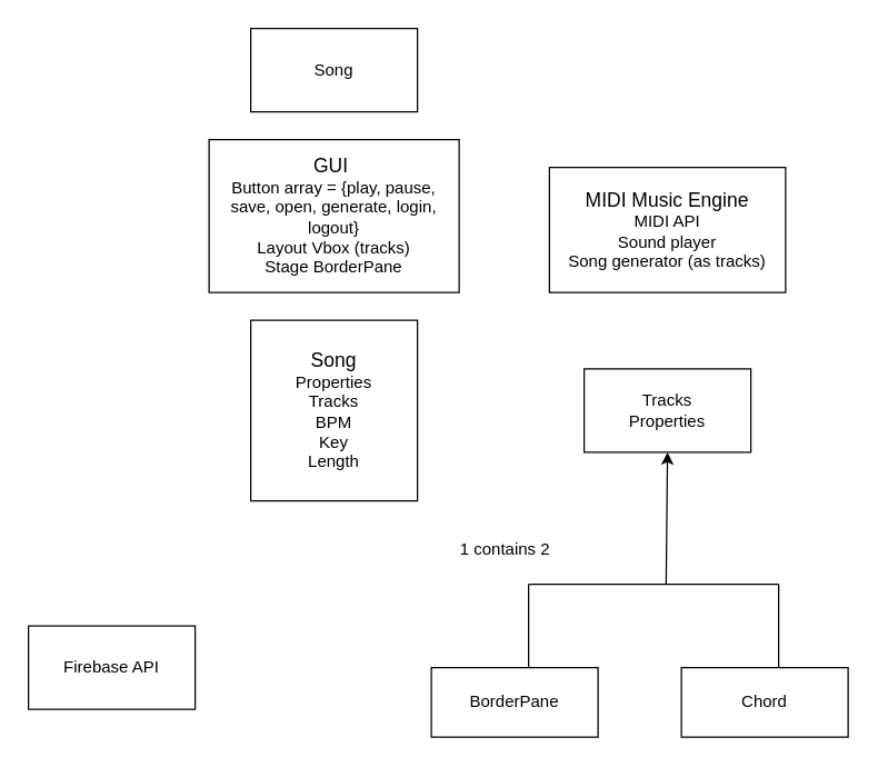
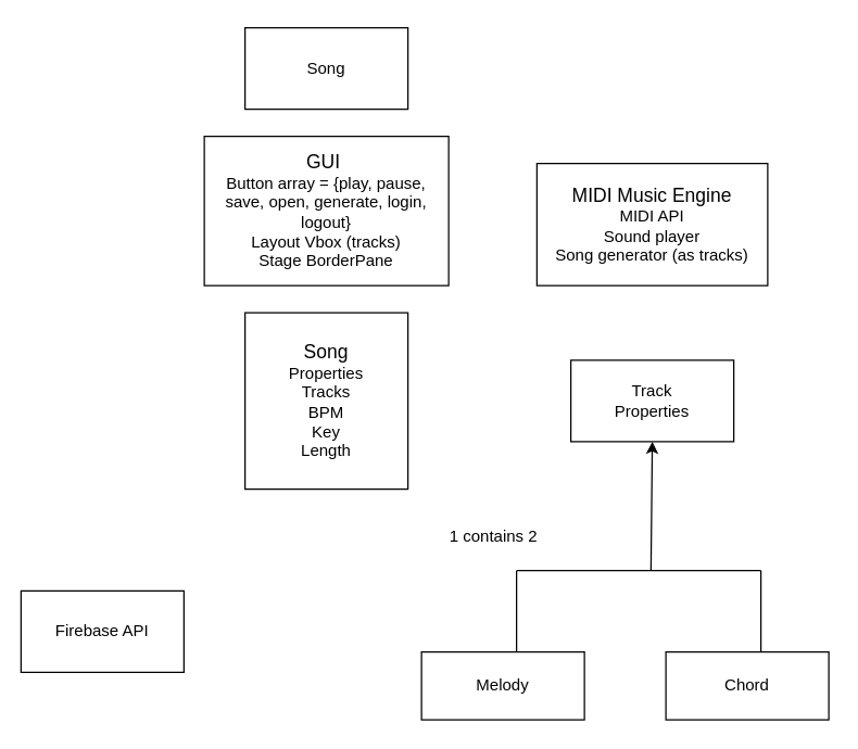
- <mxCell id="7" value="Tracks&lt;br&gt;Properties" style="rounded=0;whiteSpace=wrap;html=1;" parent="1" vertex="1"><mxGeometry x="420" y="265" width="120" height="60" as="geometry" /></mxCell>
+ <mxCell id="7" value="Track&lt;br&gt;Properties" style="rounded=0;whiteSpace=wrap;html=1;" parent="1" vertex="1"><mxGeometry x="420" y="265" width="120" height="60" as="geometry" /></mxCell>
- <mxCell id="6" value="Firebase API" style="rounded=0;whiteSpace=wrap;html=1;" parent="1" vertex="1"><mxGeometry x="20" y="450" width="120" height="60" as="geometry" /></mxCell>
+ <mxCell id="6" value="Firebase API" style="rounded=0;whiteSpace=wrap;html=1;" parent="1" vertex="1"><mxGeometry x="15" y="435" width="120" height="60" as="geometry" /></mxCell>
- <mxCell id="11" value="BorderPane" style="rounded=0;whiteSpace=wrap;html=1;" parent="1" vertex="1"><mxGeometry x="310" y="480" width="120" height="50" as="geometry" /></mxCell>
+ <mxCell id="11" value="Melody" style="rounded=0;whiteSpace=wrap;html=1;" parent="1" vertex="1"><mxGeometry x="310" y="480" width="120" height="50" as="geometry" /></mxCell>
